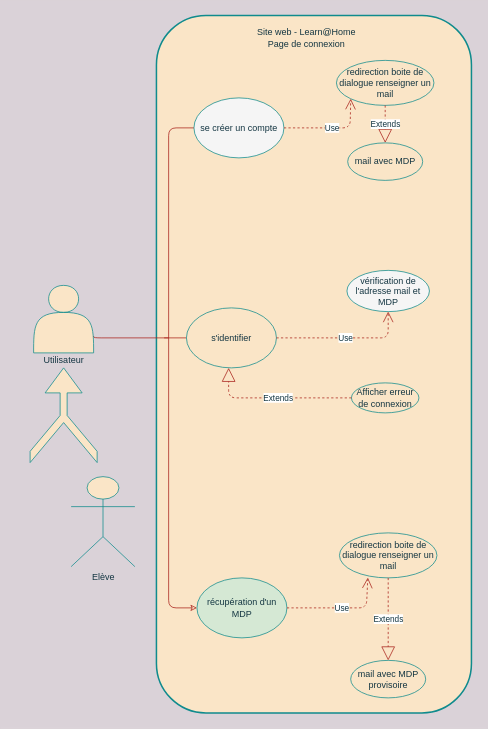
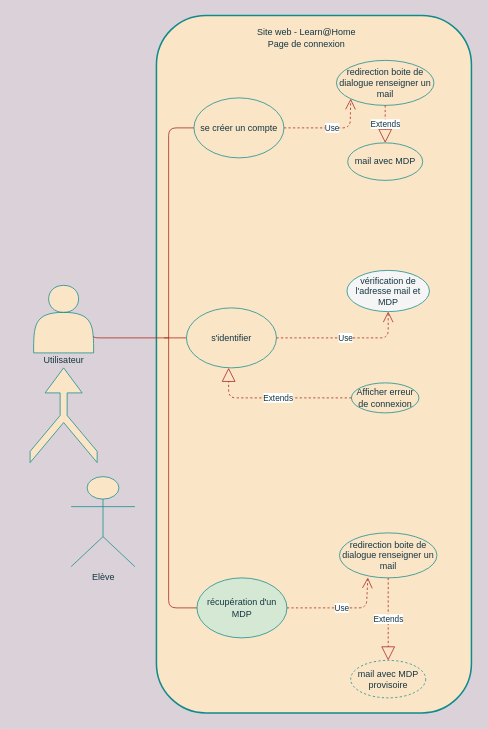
- <mxCell id="11" value="se créer un compte" style="ellipse;whiteSpace=wrap;html=1;fillColor=#f5f5f5;strokeColor=#0F8B8D;fontColor=#143642;rounded=1;" parent="1" vertex="1"><mxGeometry x="257.75" y="130" width="120" height="80" as="geometry" /></mxCell>
+ <mxCell id="11" value="se créer un compte" style="ellipse;whiteSpace=wrap;html=1;fillColor=#FAE5C7;strokeColor=#0F8B8D;fontColor=#143642;rounded=1;" parent="1" vertex="1"><mxGeometry x="257.75" y="130" width="120" height="80" as="geometry" /></mxCell>
- <mxCell id="10" style="edgeStyle=orthogonalEdgeStyle;rounded=1;orthogonalLoop=1;jettySize=auto;html=1;exitX=0;exitY=0.5;exitDx=0;exitDy=0;entryX=0;entryY=0.5;entryDx=0;entryDy=0;fontColor=#143642;strokeColor=#A8201A;fillColor=#FAE5C7;endArrow=classic;endFill=0;" parent="1" source="11" target="9" edge="1"><mxGeometry relative="1" as="geometry"><Array as="points"><mxPoint x="224" y="170" /><mxPoint x="224" y="810" /></Array></mxGeometry></mxCell>
+ <mxCell id="10" style="edgeStyle=orthogonalEdgeStyle;rounded=1;orthogonalLoop=1;jettySize=auto;html=1;exitX=0;exitY=0.5;exitDx=0;exitDy=0;entryX=0;entryY=0.5;entryDx=0;entryDy=0;fontColor=#143642;strokeColor=#A8201A;fillColor=#FAE5C7;endArrow=none;endFill=0;" parent="1" source="11" target="9" edge="1"><mxGeometry relative="1" as="geometry"><Array as="points"><mxPoint x="224" y="170" /><mxPoint x="224" y="810" /></Array></mxGeometry></mxCell>
- <mxCell id="22" value="mail avec MDP provisoire" style="ellipse;whiteSpace=wrap;html=1;fillColor=#FAE5C7;strokeColor=#0F8B8D;fontColor=#143642;rounded=1;" parent="1" vertex="1"><mxGeometry x="466.75" y="880" width="100" height="50" as="geometry" /></mxCell>
+ <mxCell id="22" value="mail avec MDP provisoire" style="ellipse;whiteSpace=wrap;html=1;fillColor=#FAE5C7;strokeColor=#0F8B8D;fontColor=#143642;rounded=1;dashed=1;" parent="1" vertex="1"><mxGeometry x="466.75" y="880" width="100" height="50" as="geometry" /></mxCell>
